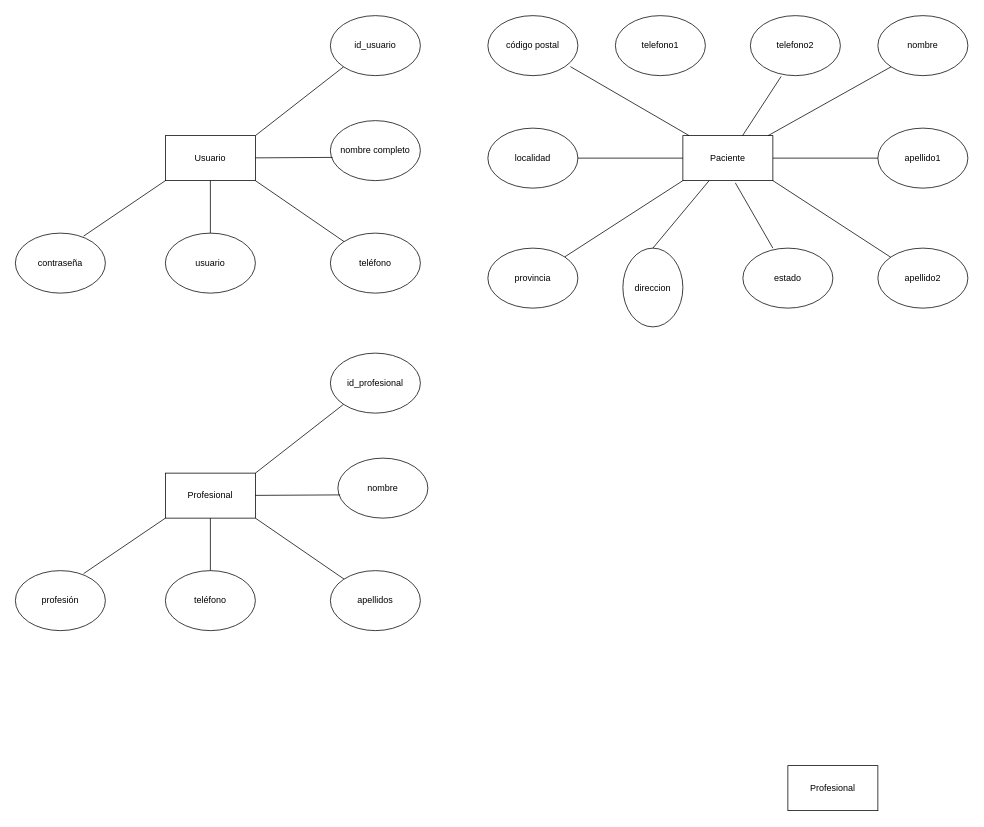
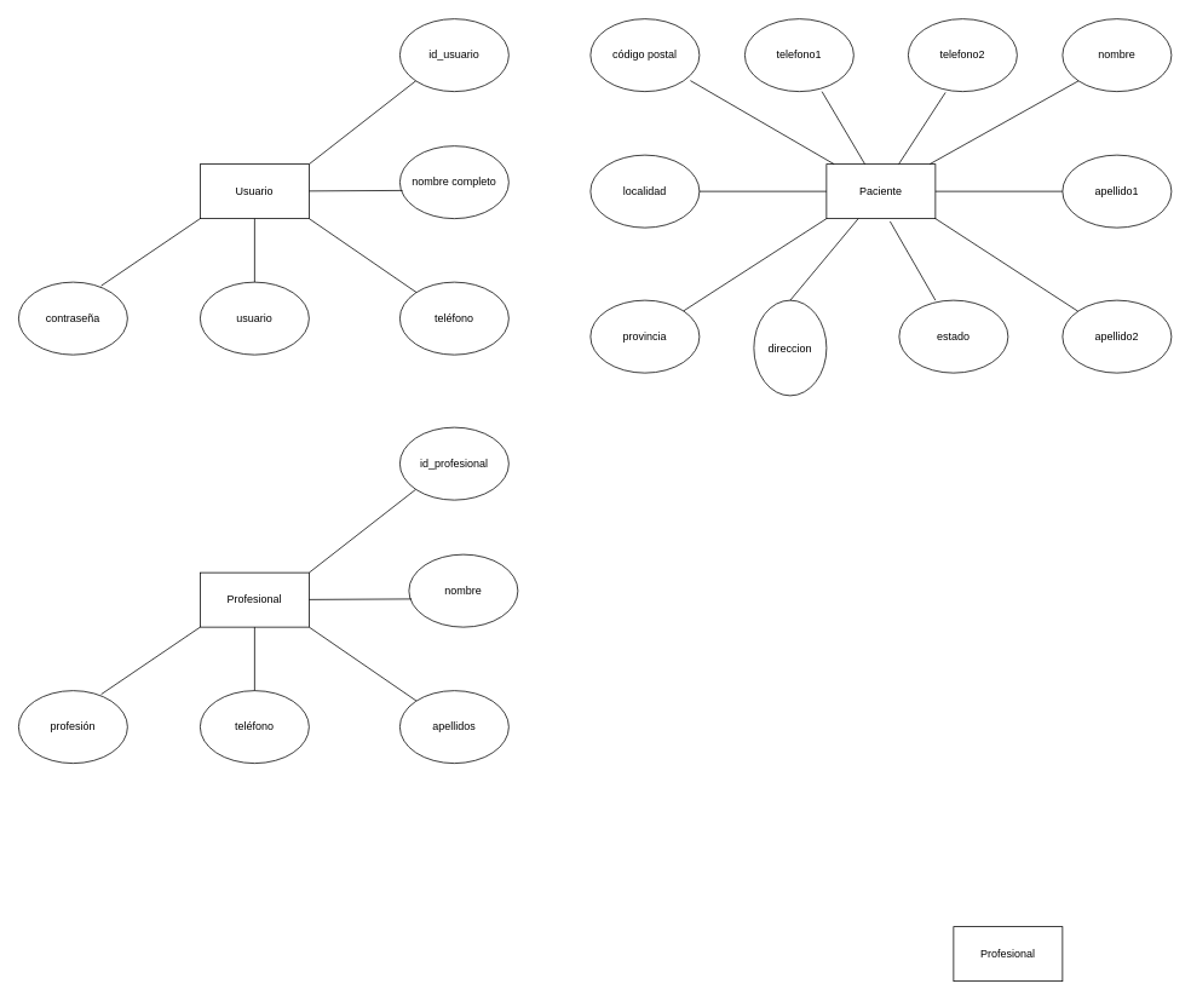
+ <mxCell id="27" value="" style="endArrow=none;html=1;rounded=0;entryX=0.708;entryY=1;entryDx=0;entryDy=0;entryPerimeter=0;" edge="1" parent="1" source="3" target="22"><mxGeometry width="50" height="50" relative="1" as="geometry"><mxPoint x="1130" y="210" as="sourcePoint" /><mxPoint x="1180" y="160" as="targetPoint" /></mxGeometry></mxCell>
